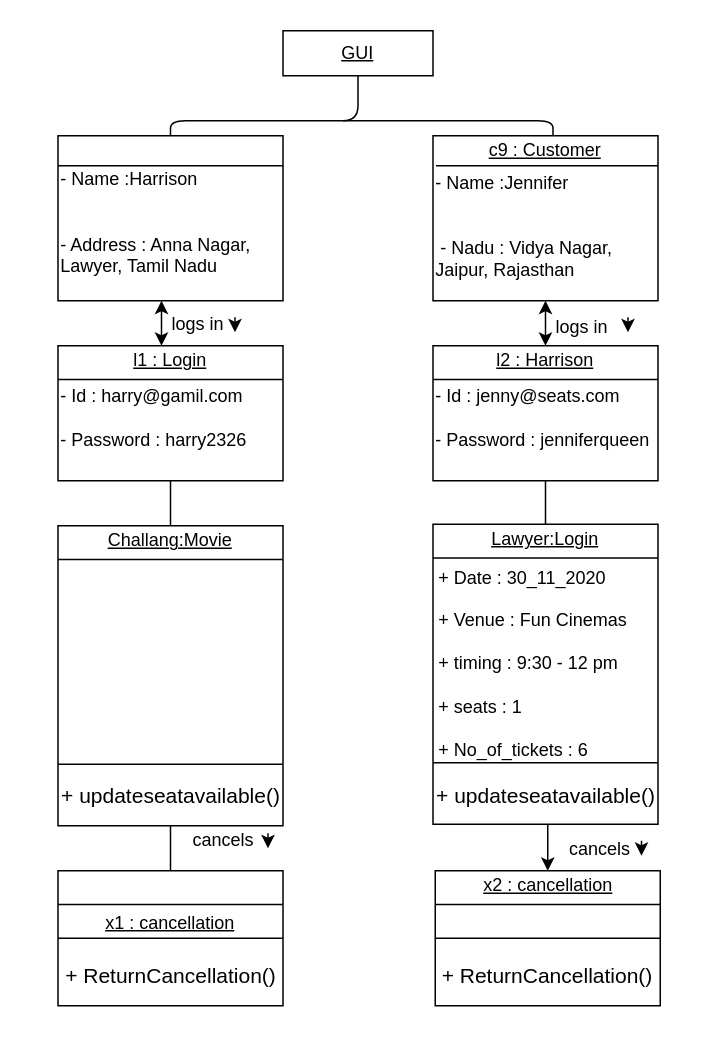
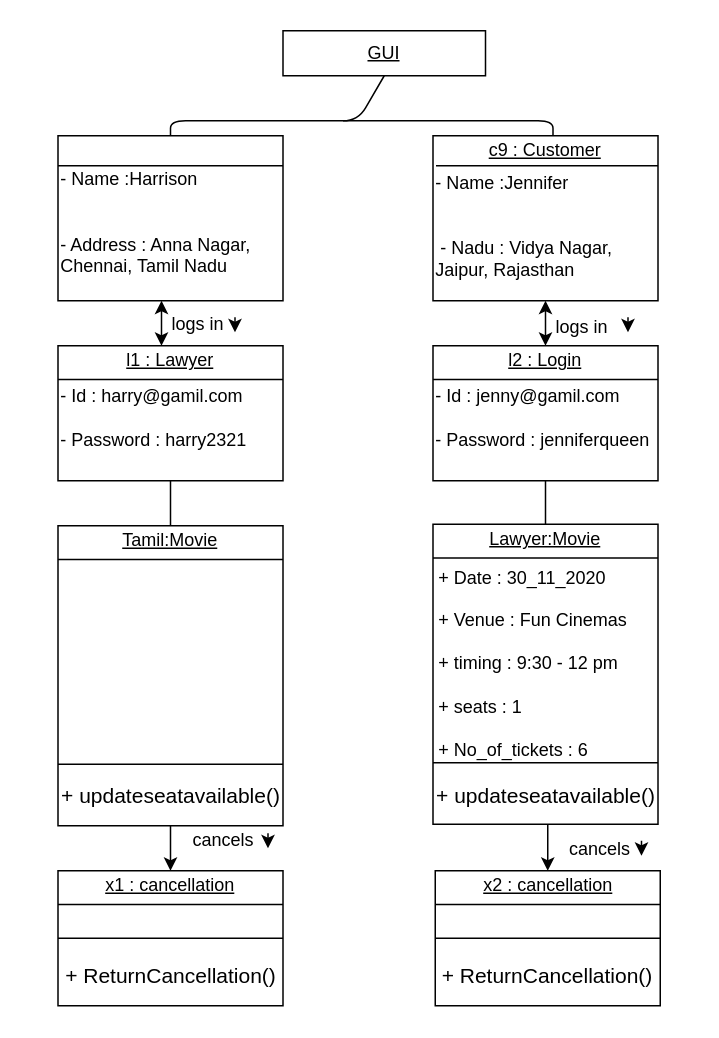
- <mxCell id="2" value="&lt;u&gt;GUI&lt;/u&gt;" style="rounded=0;whiteSpace=wrap;html=1;" vertex="1" parent="1"><mxGeometry x="188" y="20" width="100" height="30" as="geometry" /></mxCell>
+ <mxCell id="2" value="&lt;u&gt;GUI&lt;/u&gt;" style="rounded=0;whiteSpace=wrap;html=1;" vertex="1" parent="1"><mxGeometry x="188" y="20" width="135" height="30" as="geometry" /></mxCell>
- <mxCell id="5" value="&lt;div align=&quot;left&quot;&gt;&lt;br&gt;&lt;/div&gt;&lt;div align=&quot;left&quot;&gt;- Name :Harrison&lt;/div&gt;&lt;div align=&quot;left&quot;&gt;&lt;br&gt;&lt;/div&gt;&lt;div align=&quot;left&quot;&gt;&lt;br&gt;&lt;/div&gt;&lt;div align=&quot;left&quot;&gt;- Address : Anna Nagar,&lt;/div&gt;&lt;div align=&quot;left&quot;&gt;Lawyer, Tamil Nadu&lt;br&gt;&lt;/div&gt;&lt;div align=&quot;left&quot;&gt;&lt;br&gt;&lt;/div&gt;&lt;div align=&quot;left&quot;&gt;&lt;br&gt;&lt;/div&gt;" style="text;html=1;strokeColor=none;fillColor=none;align=left;verticalAlign=middle;whiteSpace=wrap;rounded=0;" vertex="1" parent="1"><mxGeometry x="38" y="110" width="150" height="90" as="geometry" /></mxCell>
+ <mxCell id="5" value="&lt;div align=&quot;left&quot;&gt;&lt;br&gt;&lt;/div&gt;&lt;div align=&quot;left&quot;&gt;- Name :Harrison&lt;/div&gt;&lt;div align=&quot;left&quot;&gt;&lt;br&gt;&lt;/div&gt;&lt;div align=&quot;left&quot;&gt;&lt;br&gt;&lt;/div&gt;&lt;div align=&quot;left&quot;&gt;- Address : Anna Nagar,&lt;/div&gt;&lt;div align=&quot;left&quot;&gt;Chennai, Tamil Nadu&lt;br&gt;&lt;/div&gt;&lt;div align=&quot;left&quot;&gt;&lt;br&gt;&lt;/div&gt;&lt;div align=&quot;left&quot;&gt;&lt;br&gt;&lt;/div&gt;" style="text;html=1;strokeColor=none;fillColor=none;align=left;verticalAlign=middle;whiteSpace=wrap;rounded=0;" vertex="1" parent="1"><mxGeometry x="38" y="110" width="150" height="90" as="geometry" /></mxCell>
- <mxCell id="8" value="l1 : Login" style="text;html=1;strokeColor=none;fillColor=none;align=center;verticalAlign=middle;whiteSpace=wrap;rounded=0;fontStyle=4" vertex="1" parent="1"><mxGeometry x="48" y="230" width="130" height="20" as="geometry" /></mxCell>
+ <mxCell id="8" value="l1 : Lawyer" style="text;html=1;strokeColor=none;fillColor=none;align=center;verticalAlign=middle;whiteSpace=wrap;rounded=0;fontStyle=4" vertex="1" parent="1"><mxGeometry x="48" y="230" width="130" height="20" as="geometry" /></mxCell>
- <mxCell id="13" value="&lt;u&gt;l2 : Harrison&lt;/u&gt;" style="text;html=1;strokeColor=none;fillColor=none;align=center;verticalAlign=middle;whiteSpace=wrap;rounded=0;" vertex="1" parent="1"><mxGeometry x="298" y="230" width="130" height="20" as="geometry" /></mxCell>
+ <mxCell id="13" value="&lt;u&gt;l2 : Login&lt;/u&gt;" style="text;html=1;strokeColor=none;fillColor=none;align=center;verticalAlign=middle;whiteSpace=wrap;rounded=0;" vertex="1" parent="1"><mxGeometry x="298" y="230" width="130" height="20" as="geometry" /></mxCell>
- <mxCell id="9" value="&lt;div align=&quot;left&quot;&gt;&lt;br&gt;&lt;/div&gt;&lt;div align=&quot;left&quot;&gt;- Id : harry@gamil.com&lt;br&gt;&lt;/div&gt;&lt;div align=&quot;left&quot;&gt;&lt;br&gt;&lt;/div&gt;&lt;div align=&quot;left&quot;&gt;- Password : harry2326&lt;br&gt;&lt;/div&gt;&lt;div align=&quot;left&quot;&gt;&lt;br&gt;&lt;/div&gt;&lt;div align=&quot;left&quot;&gt;&lt;br&gt;&lt;/div&gt;" style="text;html=1;strokeColor=none;fillColor=none;align=left;verticalAlign=middle;whiteSpace=wrap;rounded=0;" vertex="1" parent="1"><mxGeometry x="38" y="255" width="150" height="60" as="geometry" /></mxCell>
+ <mxCell id="9" value="&lt;div align=&quot;left&quot;&gt;&lt;br&gt;&lt;/div&gt;&lt;div align=&quot;left&quot;&gt;- Id : harry@gamil.com&lt;br&gt;&lt;/div&gt;&lt;div align=&quot;left&quot;&gt;&lt;br&gt;&lt;/div&gt;&lt;div align=&quot;left&quot;&gt;- Password : harry2321&lt;br&gt;&lt;/div&gt;&lt;div align=&quot;left&quot;&gt;&lt;br&gt;&lt;/div&gt;&lt;div align=&quot;left&quot;&gt;&lt;br&gt;&lt;/div&gt;" style="text;html=1;strokeColor=none;fillColor=none;align=left;verticalAlign=middle;whiteSpace=wrap;rounded=0;" vertex="1" parent="1"><mxGeometry x="38" y="255" width="150" height="60" as="geometry" /></mxCell>
- <mxCell id="14" value="&lt;div align=&quot;left&quot;&gt;&lt;br&gt;&lt;/div&gt;&lt;div align=&quot;left&quot;&gt;- Id : jenny@seats.com&lt;br&gt;&lt;/div&gt;&lt;div align=&quot;left&quot;&gt;&lt;br&gt;&lt;/div&gt;&lt;div align=&quot;left&quot;&gt;- Password : jenniferqueen&lt;br&gt;&lt;/div&gt;&lt;div align=&quot;left&quot;&gt;&lt;br&gt;&lt;/div&gt;&lt;div align=&quot;left&quot;&gt;&lt;br&gt;&lt;/div&gt;" style="text;html=1;strokeColor=none;fillColor=none;align=left;verticalAlign=middle;whiteSpace=wrap;rounded=0;" vertex="1" parent="1"><mxGeometry x="288" y="255" width="150" height="60" as="geometry" /></mxCell>
+ <mxCell id="14" value="&lt;div align=&quot;left&quot;&gt;&lt;br&gt;&lt;/div&gt;&lt;div align=&quot;left&quot;&gt;- Id : jenny@gamil.com&lt;br&gt;&lt;/div&gt;&lt;div align=&quot;left&quot;&gt;&lt;br&gt;&lt;/div&gt;&lt;div align=&quot;left&quot;&gt;- Password : jenniferqueen&lt;br&gt;&lt;/div&gt;&lt;div align=&quot;left&quot;&gt;&lt;br&gt;&lt;/div&gt;&lt;div align=&quot;left&quot;&gt;&lt;br&gt;&lt;/div&gt;" style="text;html=1;strokeColor=none;fillColor=none;align=left;verticalAlign=middle;whiteSpace=wrap;rounded=0;" vertex="1" parent="1"><mxGeometry x="288" y="255" width="150" height="60" as="geometry" /></mxCell>
- <mxCell id="39" value="Lawyer:Login" style="text;html=1;strokeColor=none;fillColor=none;align=center;verticalAlign=middle;whiteSpace=wrap;rounded=0;fontStyle=4" vertex="1" parent="1"><mxGeometry x="298" y="349" width="130" height="20" as="geometry" /></mxCell>
+ <mxCell id="39" value="Lawyer:Movie" style="text;html=1;strokeColor=none;fillColor=none;align=center;verticalAlign=middle;whiteSpace=wrap;rounded=0;fontStyle=4" vertex="1" parent="1"><mxGeometry x="298" y="349" width="130" height="20" as="geometry" /></mxCell>
- <mxCell id="32" value="Challang:Movie" style="text;html=1;strokeColor=none;fillColor=none;align=center;verticalAlign=middle;whiteSpace=wrap;rounded=0;fontStyle=4" vertex="1" parent="1"><mxGeometry x="48" y="350" width="130" height="20" as="geometry" /></mxCell>
+ <mxCell id="32" value="Tamil:Movie" style="text;html=1;strokeColor=none;fillColor=none;align=center;verticalAlign=middle;whiteSpace=wrap;rounded=0;fontStyle=4" vertex="1" parent="1"><mxGeometry x="48" y="350" width="130" height="20" as="geometry" /></mxCell>
- <mxCell id="46" value="x1 : cancellation" style="text;html=1;strokeColor=none;fillColor=none;align=center;verticalAlign=middle;whiteSpace=wrap;rounded=0;fontStyle=4" vertex="1" parent="1"><mxGeometry x="48" y="605" width="130" height="20" as="geometry" /></mxCell>
+ <mxCell id="46" value="x1 : cancellation" style="text;html=1;strokeColor=none;fillColor=none;align=center;verticalAlign=middle;whiteSpace=wrap;rounded=0;fontStyle=4" vertex="1" parent="1"><mxGeometry x="48" y="580" width="130" height="20" as="geometry" /></mxCell>
